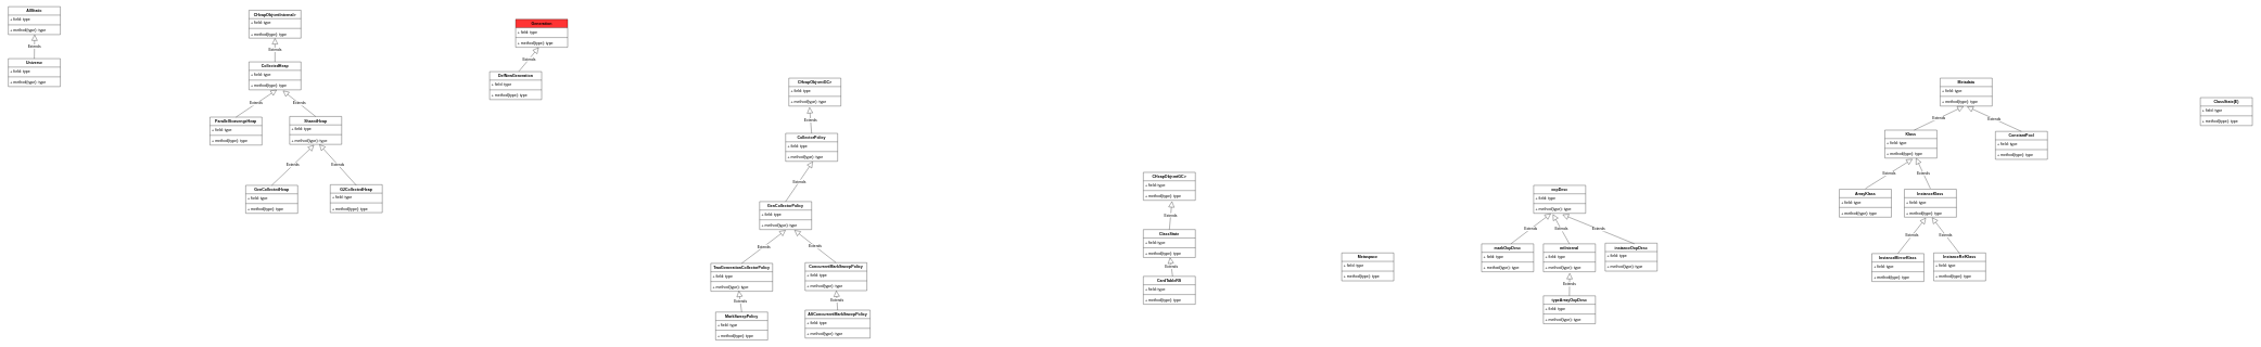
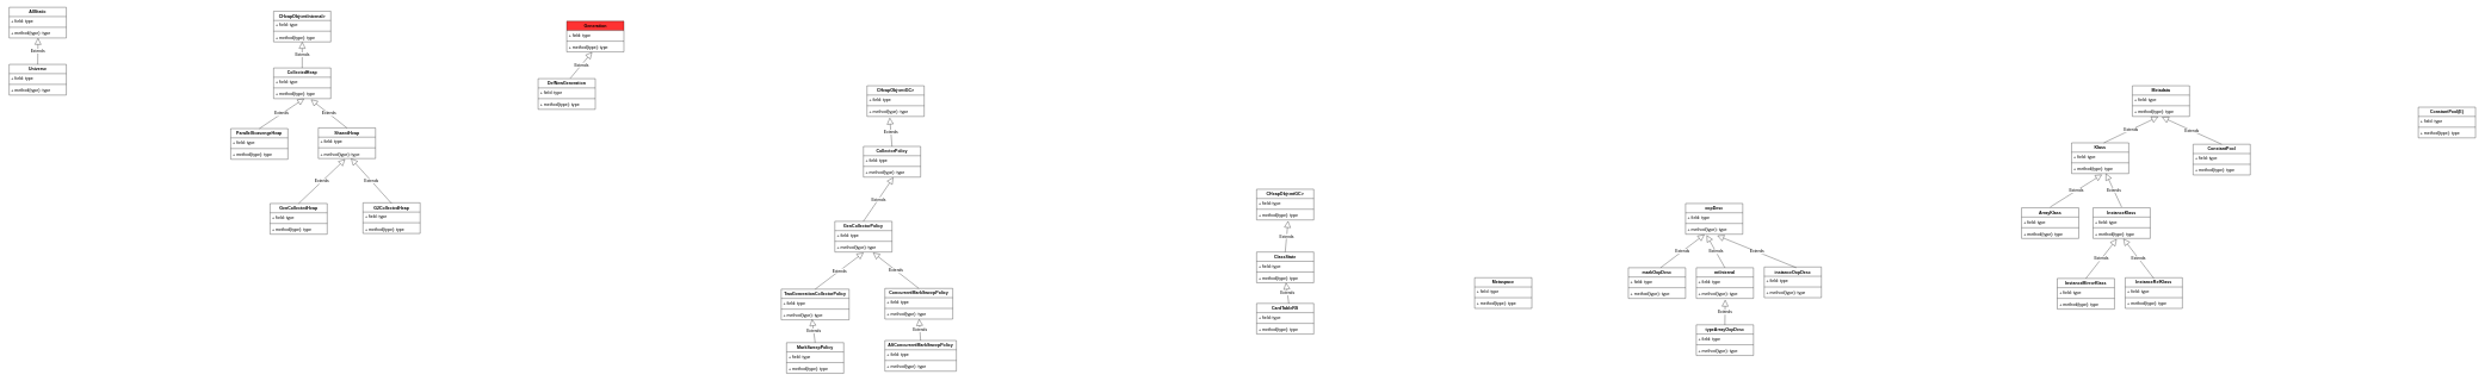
- <mxCell id="145" value="ClassState(E)" style="swimlane;fontStyle=1;align=center;verticalAlign=top;childLayout=stackLayout;horizontal=1;startSize=26;horizontalStack=0;resizeParent=1;resizeParentMax=0;resizeLast=0;collapsible=1;marginBottom=0;" parent="1" vertex="1"><mxGeometry x="6760" y="300" width="160" height="86" as="geometry" /></mxCell>
+ <mxCell id="145" value="ConstantPool(E)" style="swimlane;fontStyle=1;align=center;verticalAlign=top;childLayout=stackLayout;horizontal=1;startSize=26;horizontalStack=0;resizeParent=1;resizeParentMax=0;resizeLast=0;collapsible=1;marginBottom=0;" parent="1" vertex="1"><mxGeometry x="6760" y="300" width="160" height="86" as="geometry" /></mxCell>
